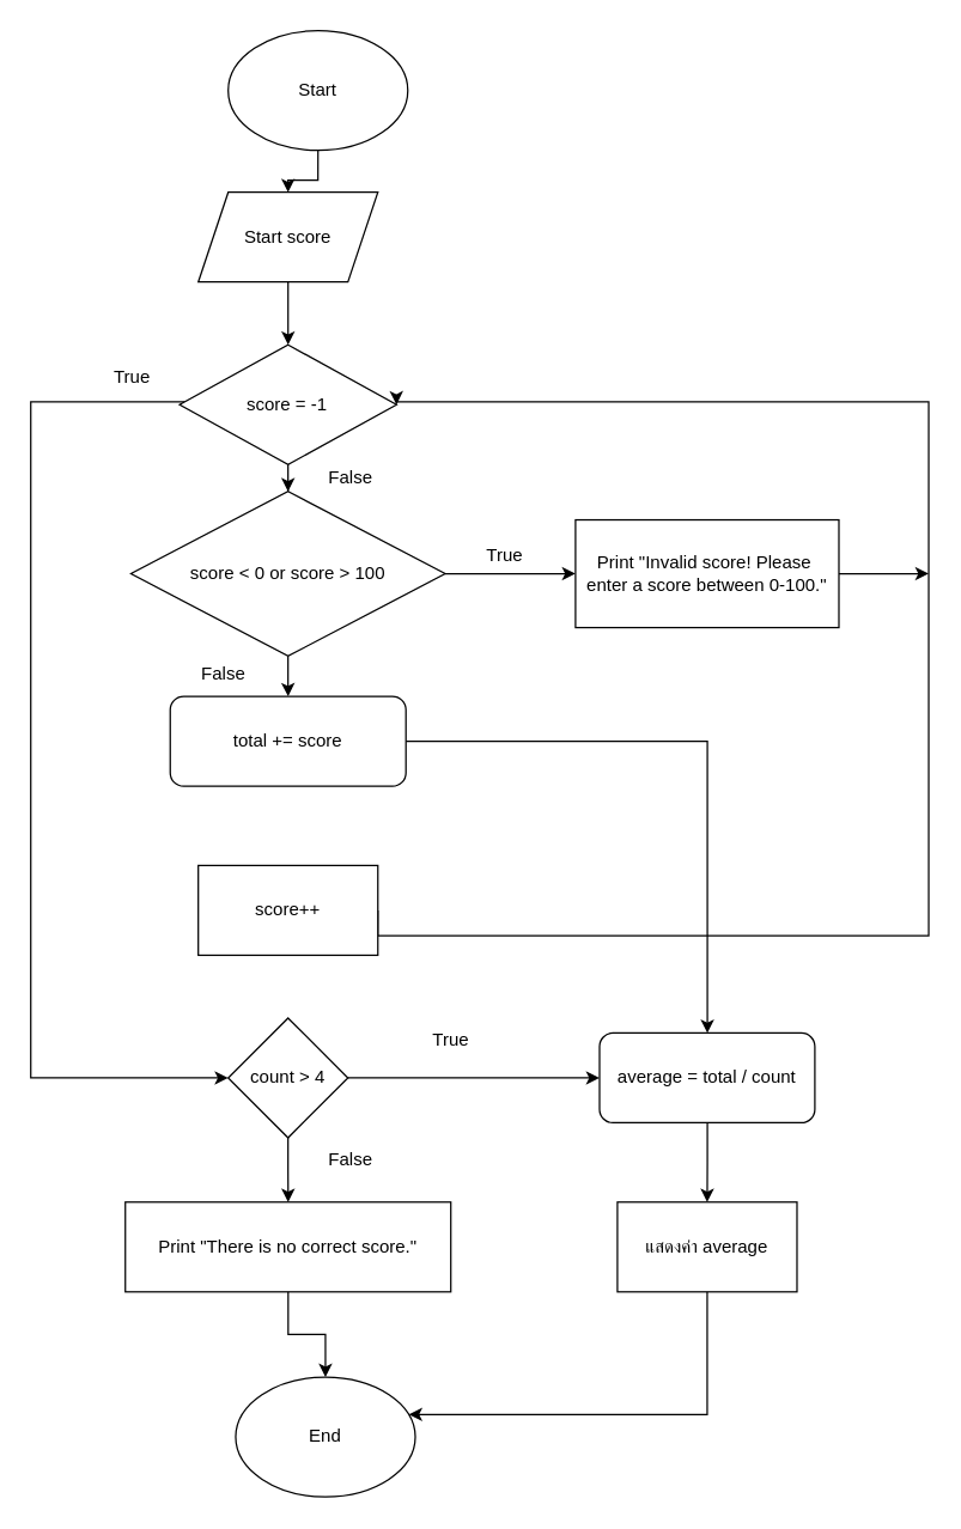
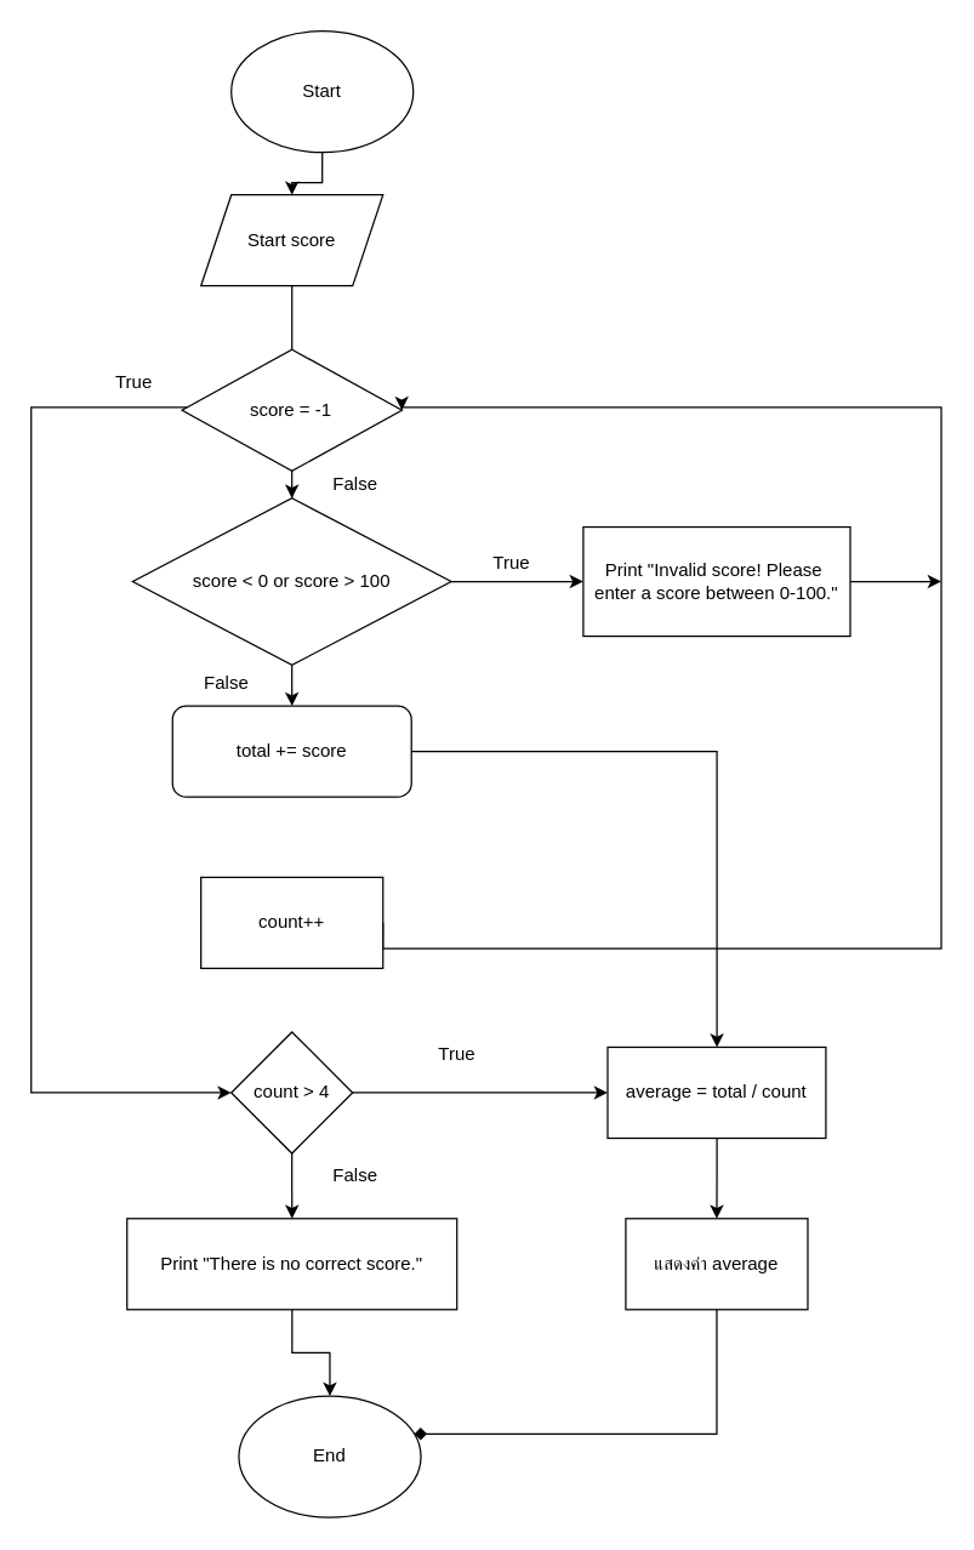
- <mxCell id="4" value="" style="edgeStyle=orthogonalEdgeStyle;rounded=0;orthogonalLoop=1;jettySize=auto;html=1;" edge="1" parent="1" source="5" target="8"><mxGeometry relative="1" as="geometry" /></mxCell>
+ <mxCell id="4" value="" style="edgeStyle=orthogonalEdgeStyle;rounded=0;orthogonalLoop=1;jettySize=auto;html=1;endArrow=none;" edge="1" parent="1" source="5" target="8"><mxGeometry relative="1" as="geometry" /></mxCell>
- <mxCell id="21" value="score++" style="whiteSpace=wrap;html=1;" vertex="1" parent="1"><mxGeometry x="131.93" y="578" width="120" height="60" as="geometry" /></mxCell>
+ <mxCell id="21" value="count++" style="whiteSpace=wrap;html=1;" vertex="1" parent="1"><mxGeometry x="131.93" y="578" width="120" height="60" as="geometry" /></mxCell>
- <mxCell id="26" value="average = total / count" style="whiteSpace=wrap;html=1;rounded=1;" vertex="1" parent="1"><mxGeometry x="400.065" y="690" width="143.87" height="60" as="geometry" /></mxCell>
+ <mxCell id="26" value="average = total / count" style="whiteSpace=wrap;html=1;" vertex="1" parent="1"><mxGeometry x="400.065" y="690" width="143.87" height="60" as="geometry" /></mxCell>
- <mxCell id="29" value="" style="edgeStyle=orthogonalEdgeStyle;rounded=0;orthogonalLoop=1;jettySize=auto;html=1;" edge="1" parent="1" source="30" target="31"><mxGeometry relative="1" as="geometry"><Array as="points"><mxPoint x="472" y="945" /></Array></mxGeometry></mxCell>
+ <mxCell id="29" value="" style="edgeStyle=orthogonalEdgeStyle;rounded=0;orthogonalLoop=1;jettySize=auto;html=1;endArrow=diamond;" edge="1" parent="1" source="30" target="31"><mxGeometry relative="1" as="geometry"><Array as="points"><mxPoint x="472" y="945" /></Array></mxGeometry></mxCell>
